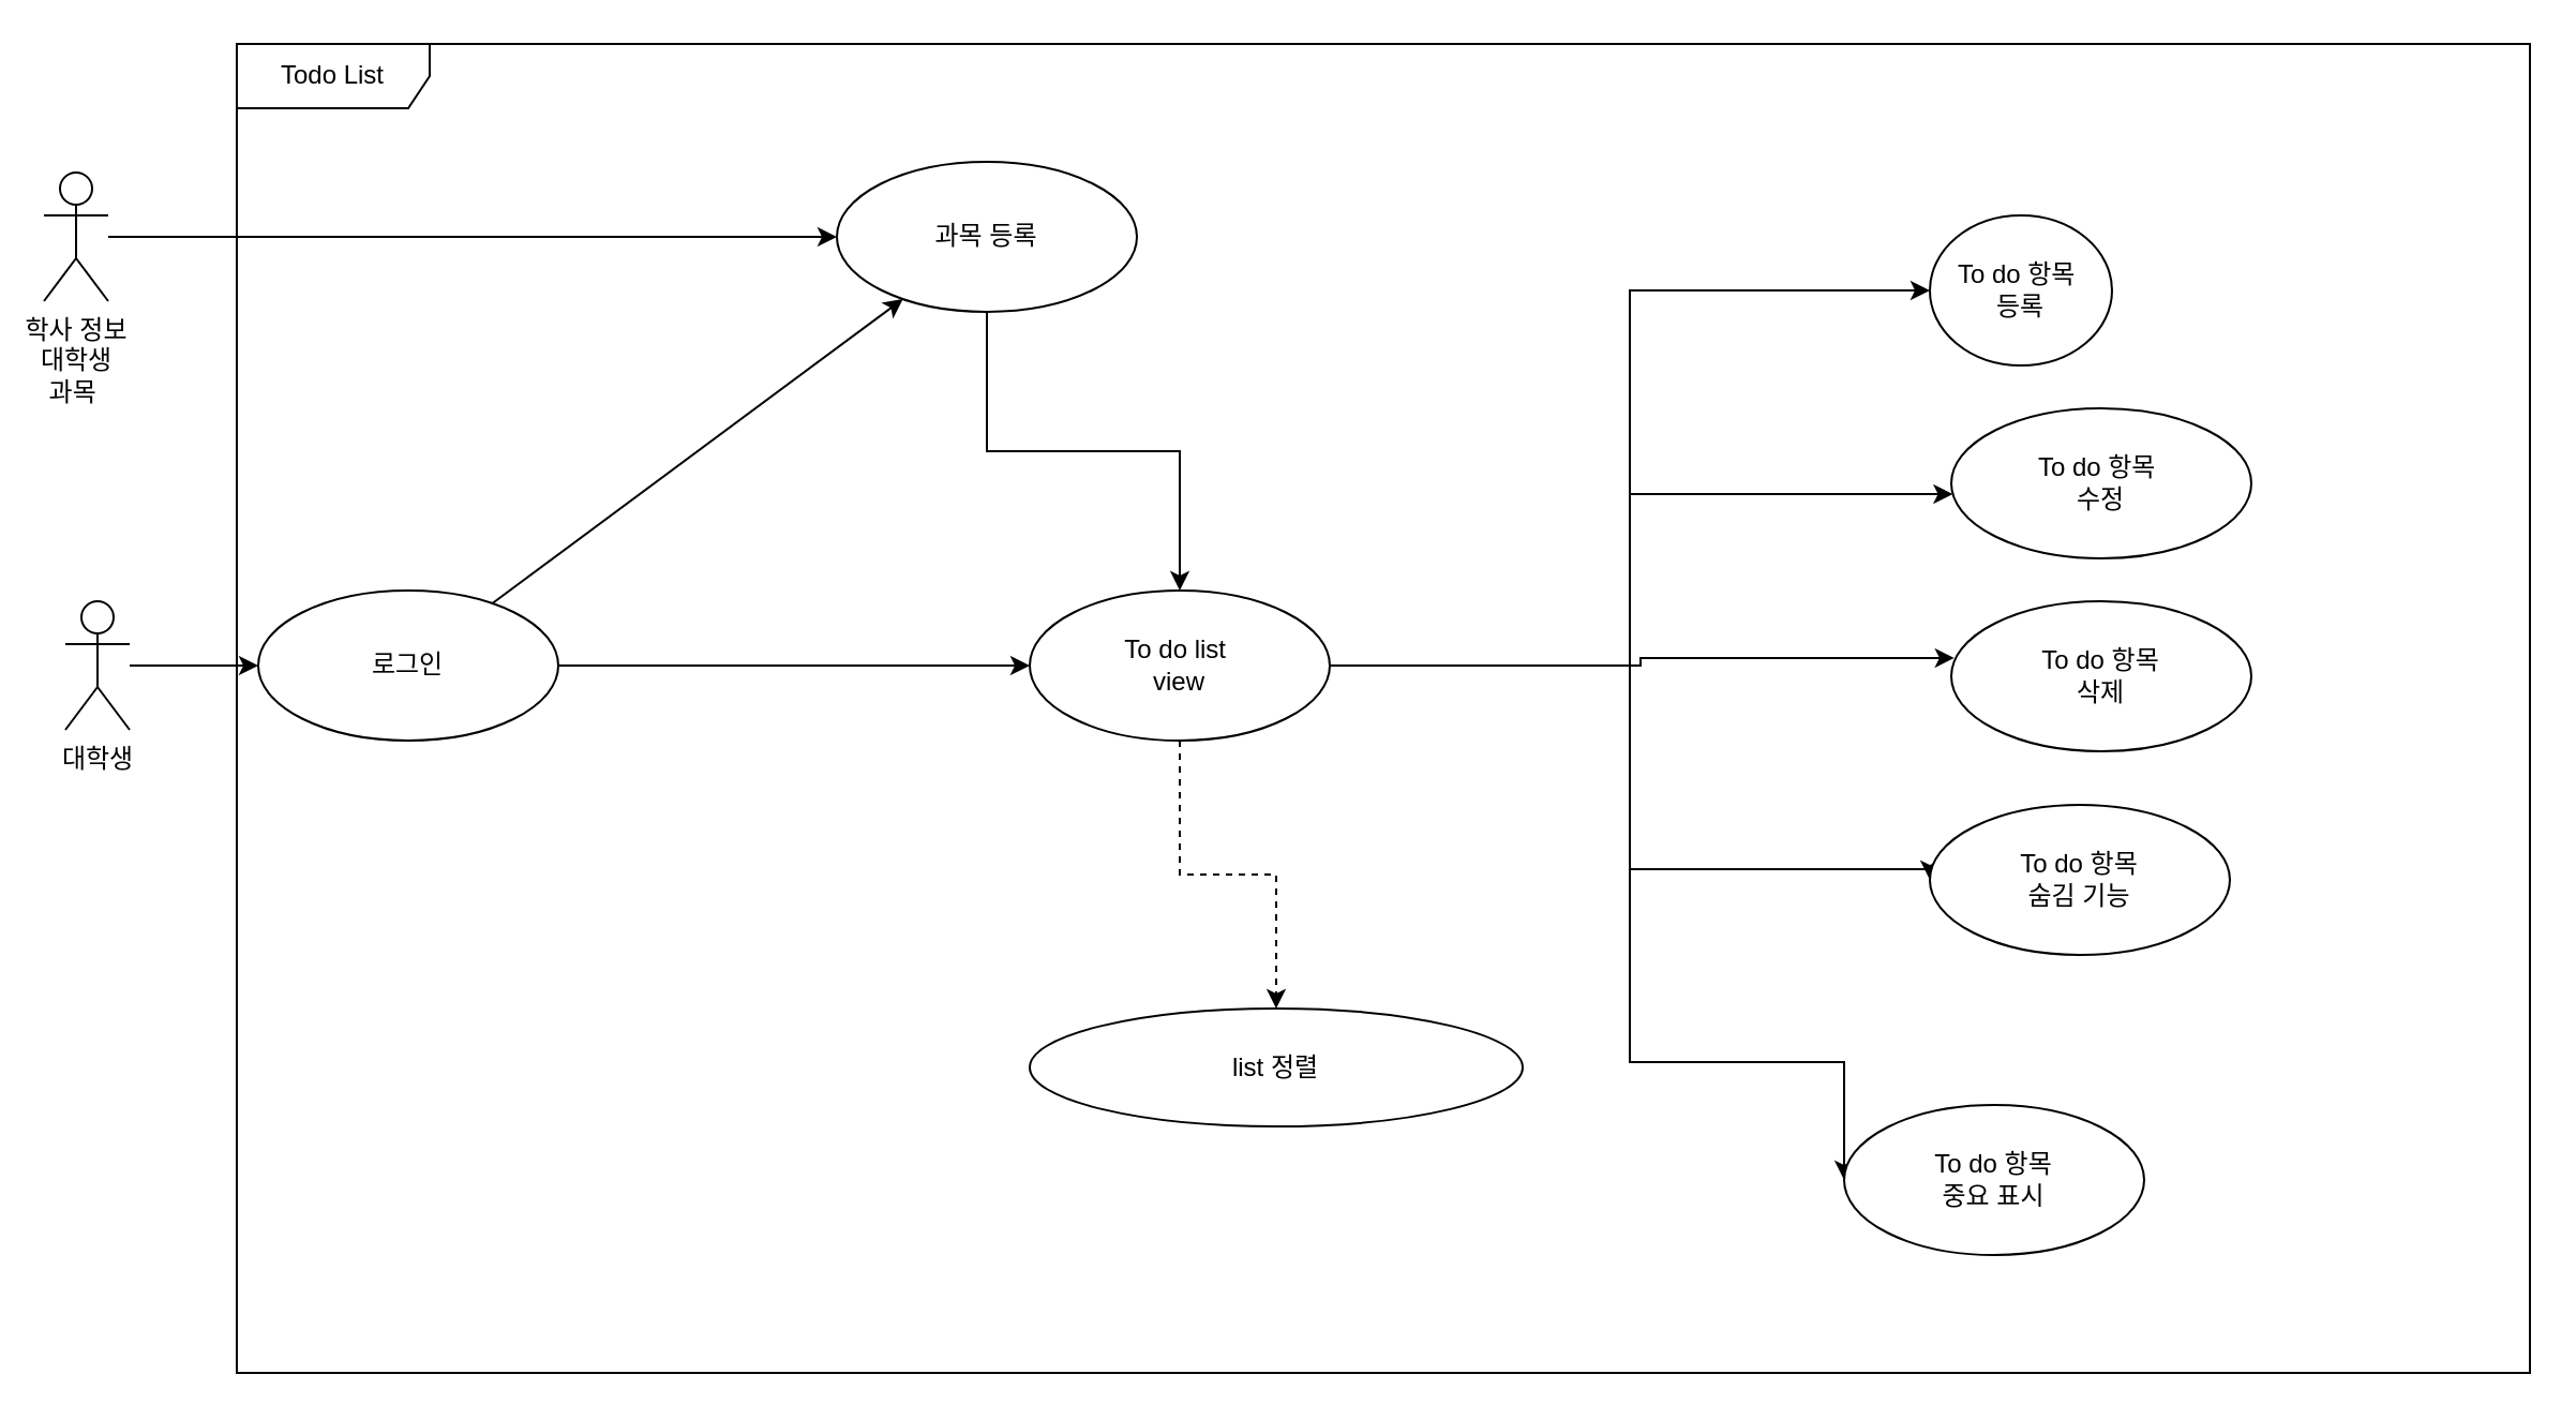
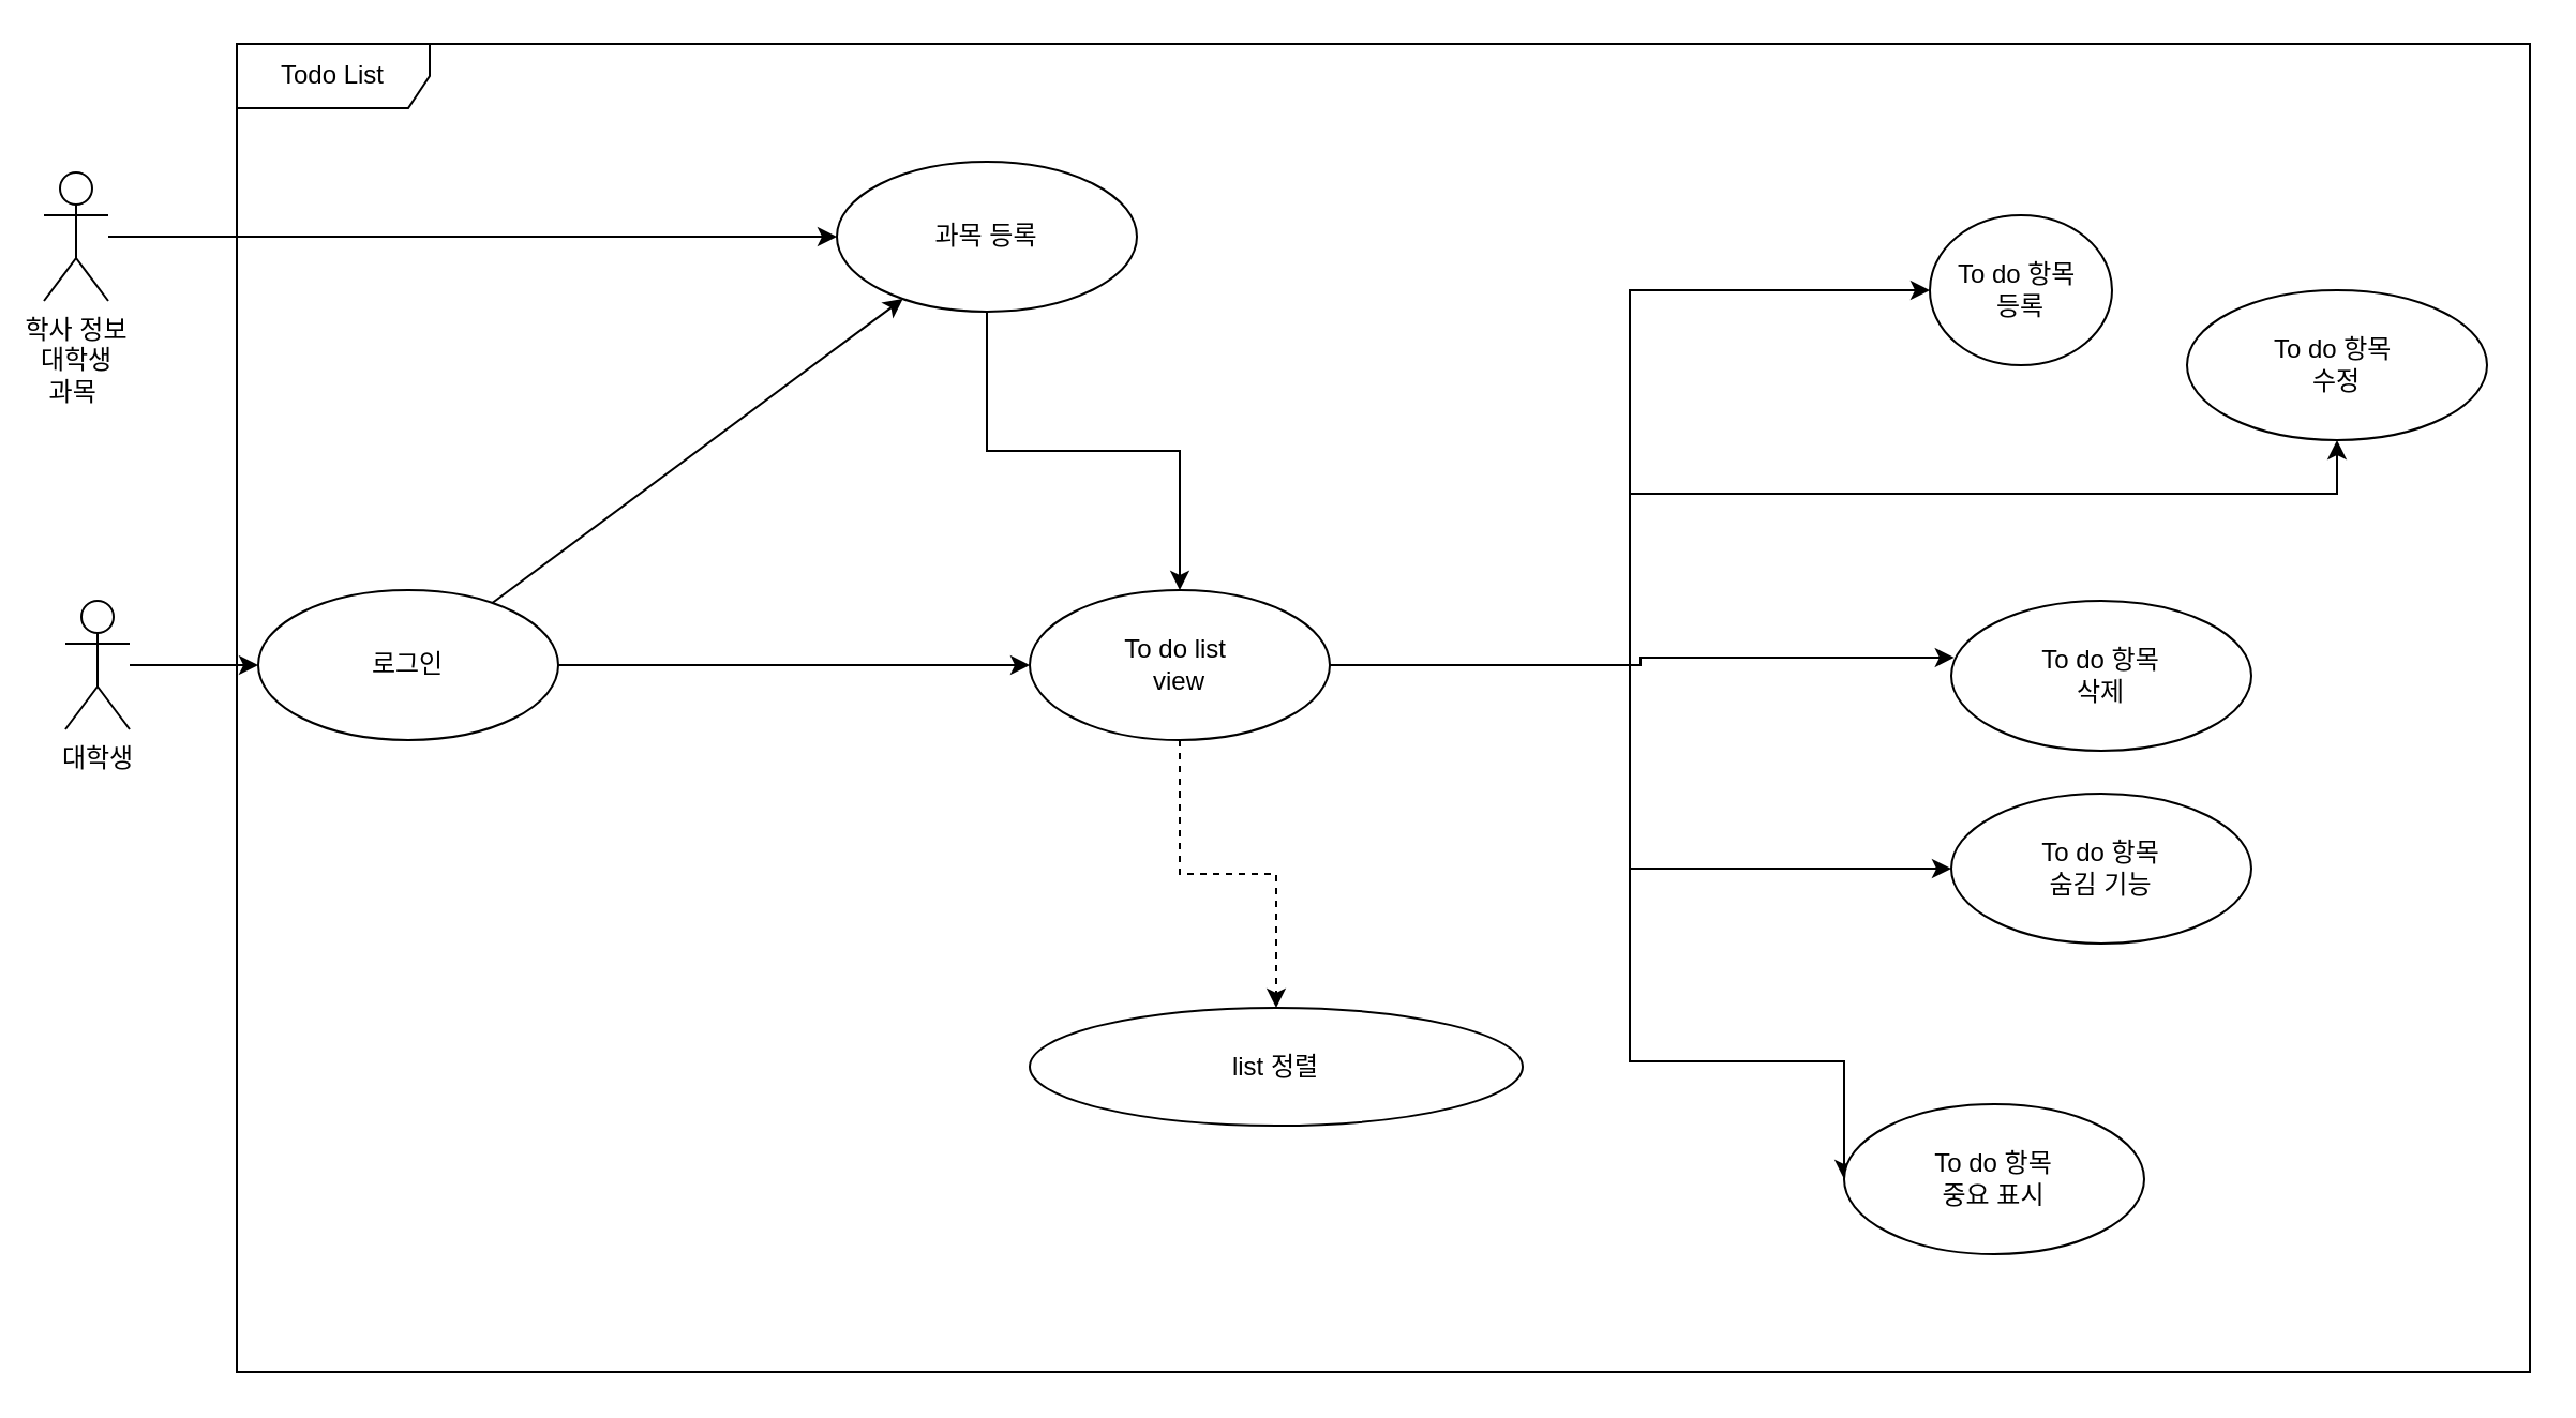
- <mxCell id="19" value="To do 항목&amp;nbsp;&lt;div&gt;수정&lt;/div&gt;" style="ellipse;whiteSpace=wrap;html=1;" parent="1" vertex="1"><mxGeometry x="910" y="190" width="140" height="70" as="geometry" /></mxCell>
+ <mxCell id="19" value="To do 항목&amp;nbsp;&lt;div&gt;수정&lt;/div&gt;" style="ellipse;whiteSpace=wrap;html=1;" parent="1" vertex="1"><mxGeometry x="1020" y="135" width="140" height="70" as="geometry" /></mxCell>
- <mxCell id="23" value="To do 항목&lt;div&gt;숨김 기능&lt;/div&gt;" style="ellipse;whiteSpace=wrap;html=1;gradientColor=none;" parent="1" vertex="1"><mxGeometry x="900" y="375" width="140" height="70" as="geometry" /></mxCell>
+ <mxCell id="23" value="To do 항목&lt;div&gt;숨김 기능&lt;/div&gt;" style="ellipse;whiteSpace=wrap;html=1;gradientColor=none;" parent="1" vertex="1"><mxGeometry x="910" y="370" width="140" height="70" as="geometry" /></mxCell>
